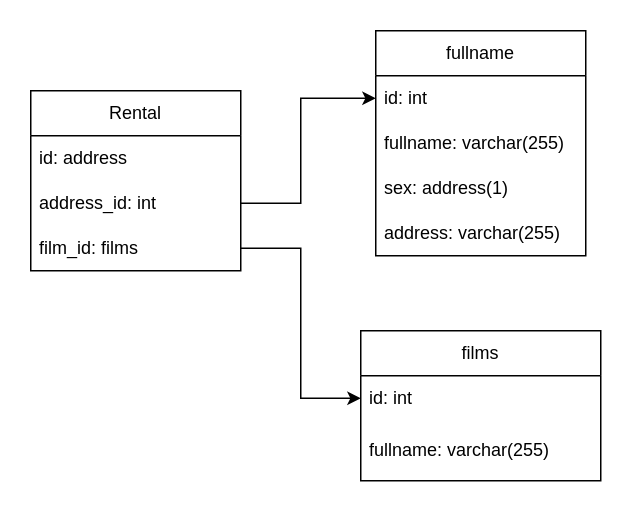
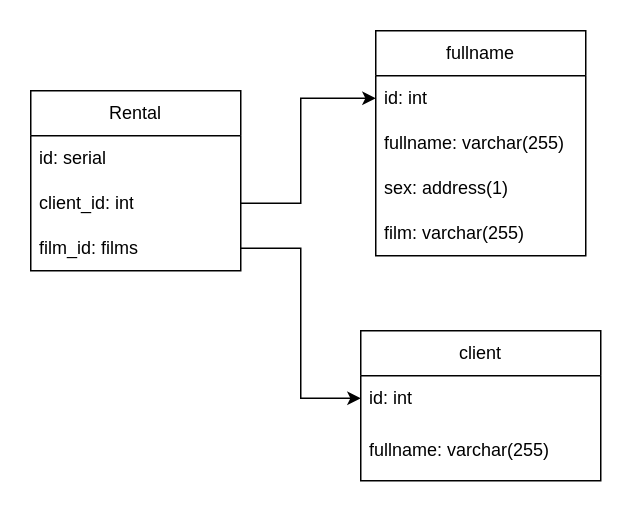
- <mxCell id="3" value="id: address" style="text;strokeColor=none;fillColor=none;align=left;verticalAlign=middle;spacingLeft=4;spacingRight=4;overflow=hidden;points=[[0,0.5],[1,0.5]];portConstraint=eastwest;rotatable=0;whiteSpace=wrap;html=1;" parent="2" vertex="1"><mxGeometry y="30" width="140" height="30" as="geometry" /></mxCell>
+ <mxCell id="3" value="id: serial" style="text;strokeColor=none;fillColor=none;align=left;verticalAlign=middle;spacingLeft=4;spacingRight=4;overflow=hidden;points=[[0,0.5],[1,0.5]];portConstraint=eastwest;rotatable=0;whiteSpace=wrap;html=1;" parent="2" vertex="1"><mxGeometry y="30" width="140" height="30" as="geometry" /></mxCell>
- <mxCell id="4" value="address_id: int" style="text;strokeColor=none;fillColor=none;align=left;verticalAlign=middle;spacingLeft=4;spacingRight=4;overflow=hidden;points=[[0,0.5],[1,0.5]];portConstraint=eastwest;rotatable=0;whiteSpace=wrap;html=1;" parent="2" vertex="1"><mxGeometry y="60" width="140" height="30" as="geometry" /></mxCell>
+ <mxCell id="4" value="client_id: int" style="text;strokeColor=none;fillColor=none;align=left;verticalAlign=middle;spacingLeft=4;spacingRight=4;overflow=hidden;points=[[0,0.5],[1,0.5]];portConstraint=eastwest;rotatable=0;whiteSpace=wrap;html=1;" parent="2" vertex="1"><mxGeometry y="60" width="140" height="30" as="geometry" /></mxCell>
- <mxCell id="10" value="address: varchar(255)" style="text;strokeColor=none;fillColor=none;align=left;verticalAlign=middle;spacingLeft=4;spacingRight=4;overflow=hidden;points=[[0,0.5],[1,0.5]];portConstraint=eastwest;rotatable=0;whiteSpace=wrap;html=1;" parent="6" vertex="1"><mxGeometry y="120" width="140" height="30" as="geometry" /></mxCell>
+ <mxCell id="10" value="film: varchar(255)" style="text;strokeColor=none;fillColor=none;align=left;verticalAlign=middle;spacingLeft=4;spacingRight=4;overflow=hidden;points=[[0,0.5],[1,0.5]];portConstraint=eastwest;rotatable=0;whiteSpace=wrap;html=1;" parent="6" vertex="1"><mxGeometry y="120" width="140" height="30" as="geometry" /></mxCell>
- <mxCell id="12" value="films" style="swimlane;fontStyle=0;childLayout=stackLayout;horizontal=1;startSize=30;horizontalStack=0;resizeParent=1;resizeParentMax=0;resizeLast=0;collapsible=1;marginBottom=0;whiteSpace=wrap;html=1;" parent="1" vertex="1"><mxGeometry x="240" y="220" width="160" height="100" as="geometry"><mxRectangle x="870" y="680" width="120" height="30" as="alternateBounds" /></mxGeometry></mxCell>
+ <mxCell id="12" value="client" style="swimlane;fontStyle=0;childLayout=stackLayout;horizontal=1;startSize=30;horizontalStack=0;resizeParent=1;resizeParentMax=0;resizeLast=0;collapsible=1;marginBottom=0;whiteSpace=wrap;html=1;" parent="1" vertex="1"><mxGeometry x="240" y="220" width="160" height="100" as="geometry"><mxRectangle x="870" y="680" width="120" height="30" as="alternateBounds" /></mxGeometry></mxCell>
